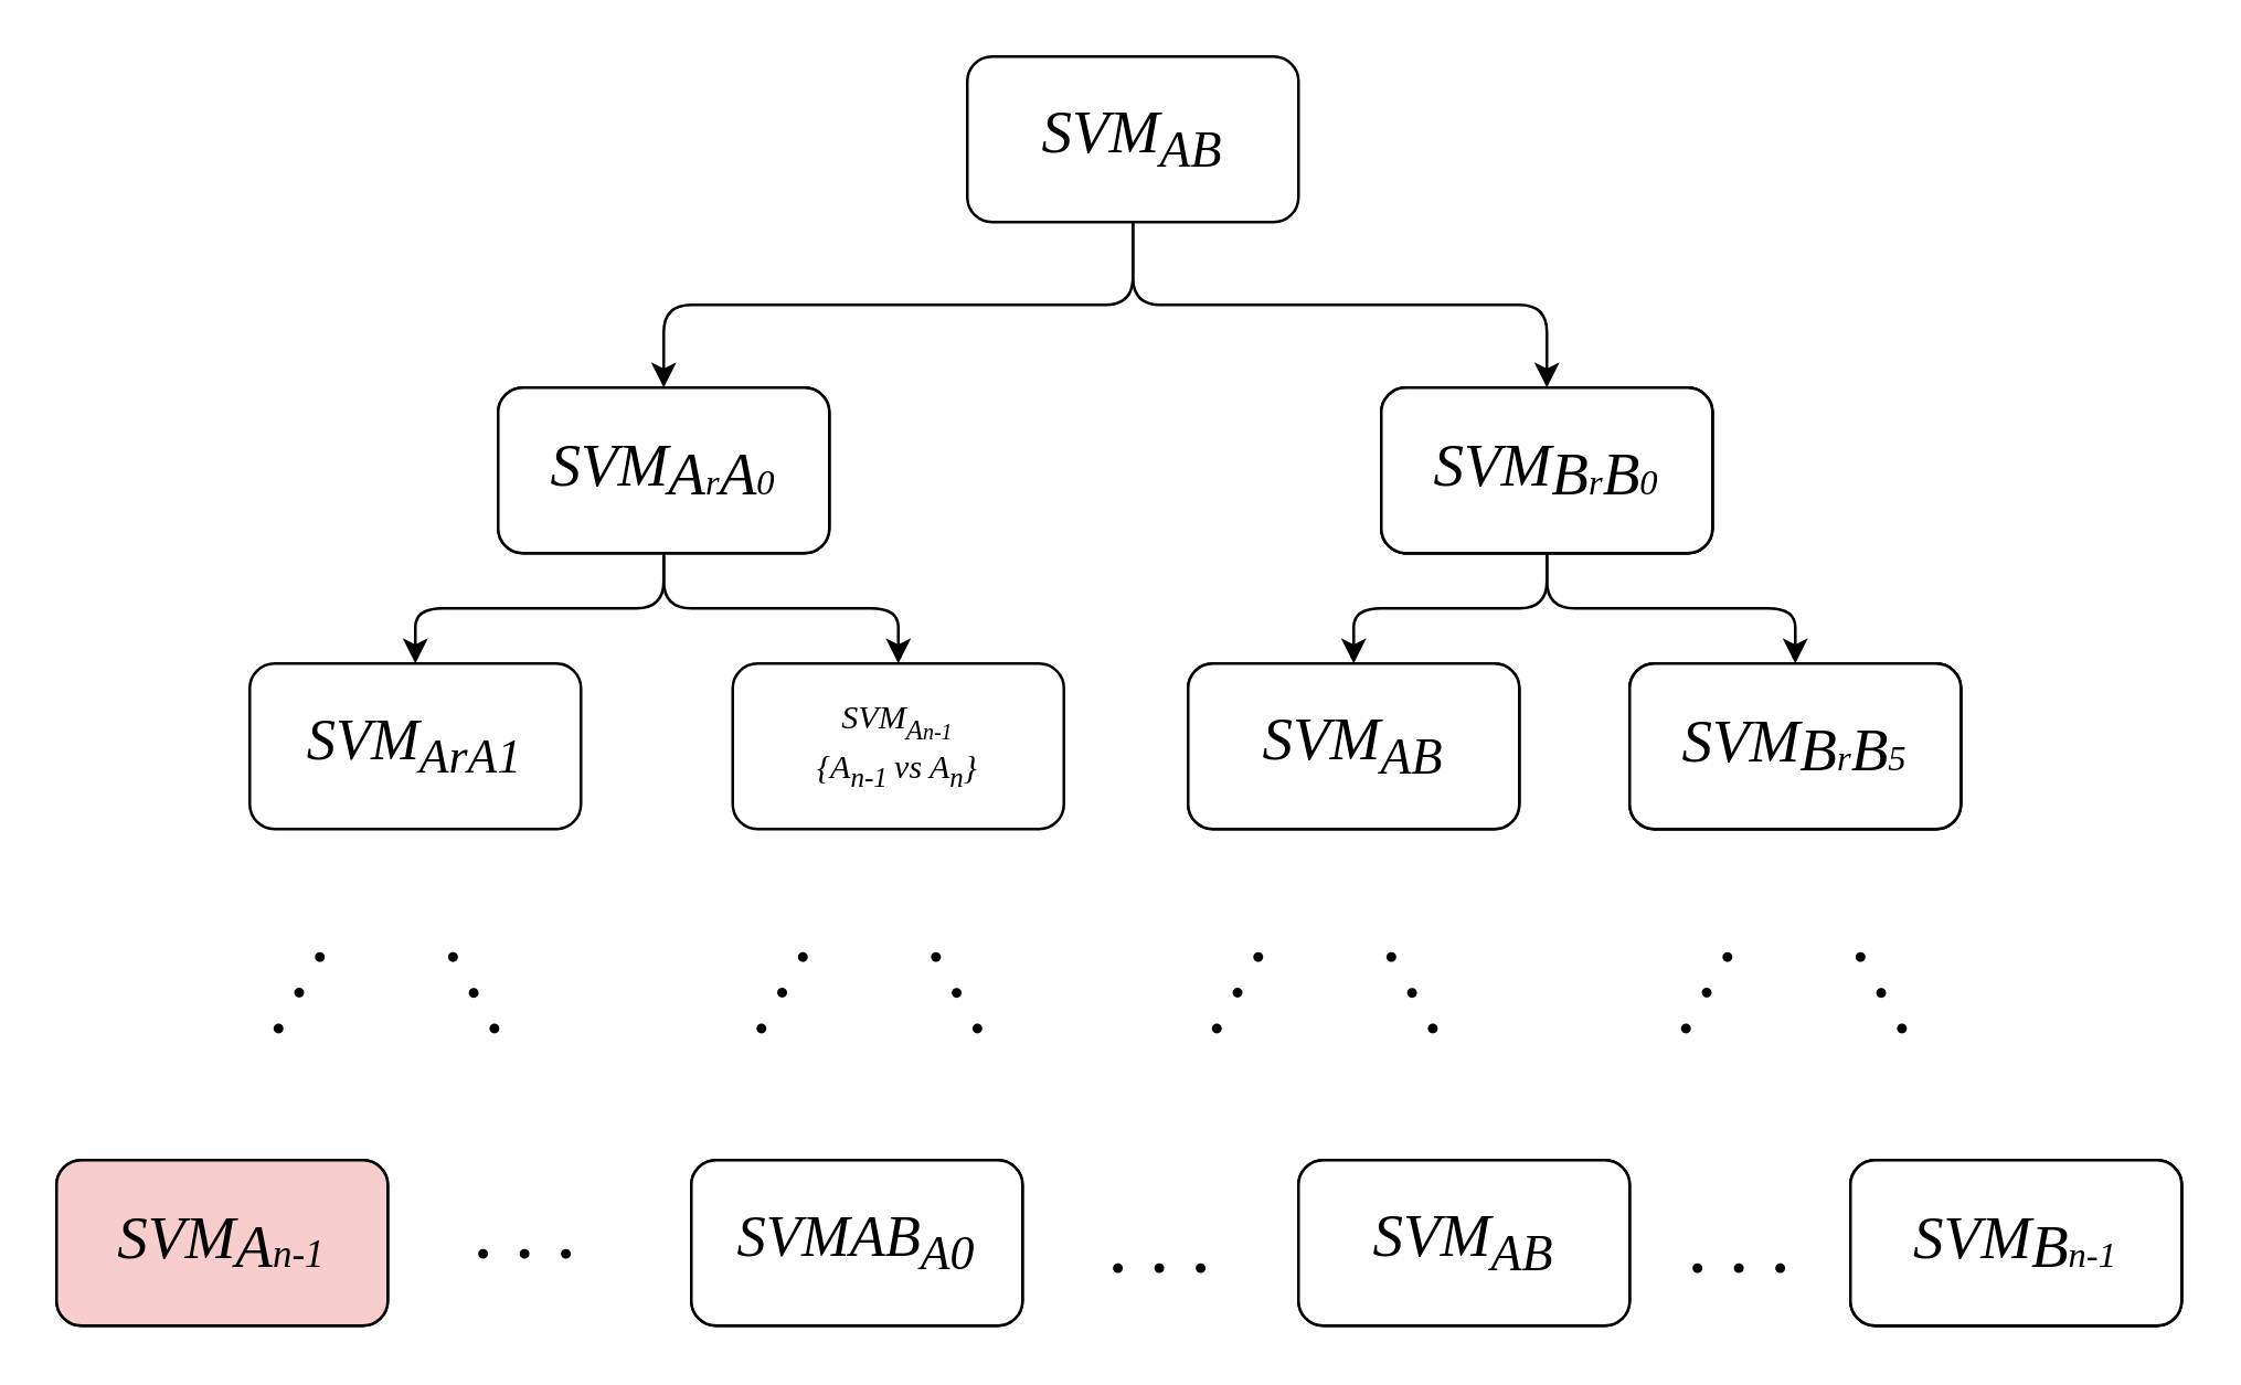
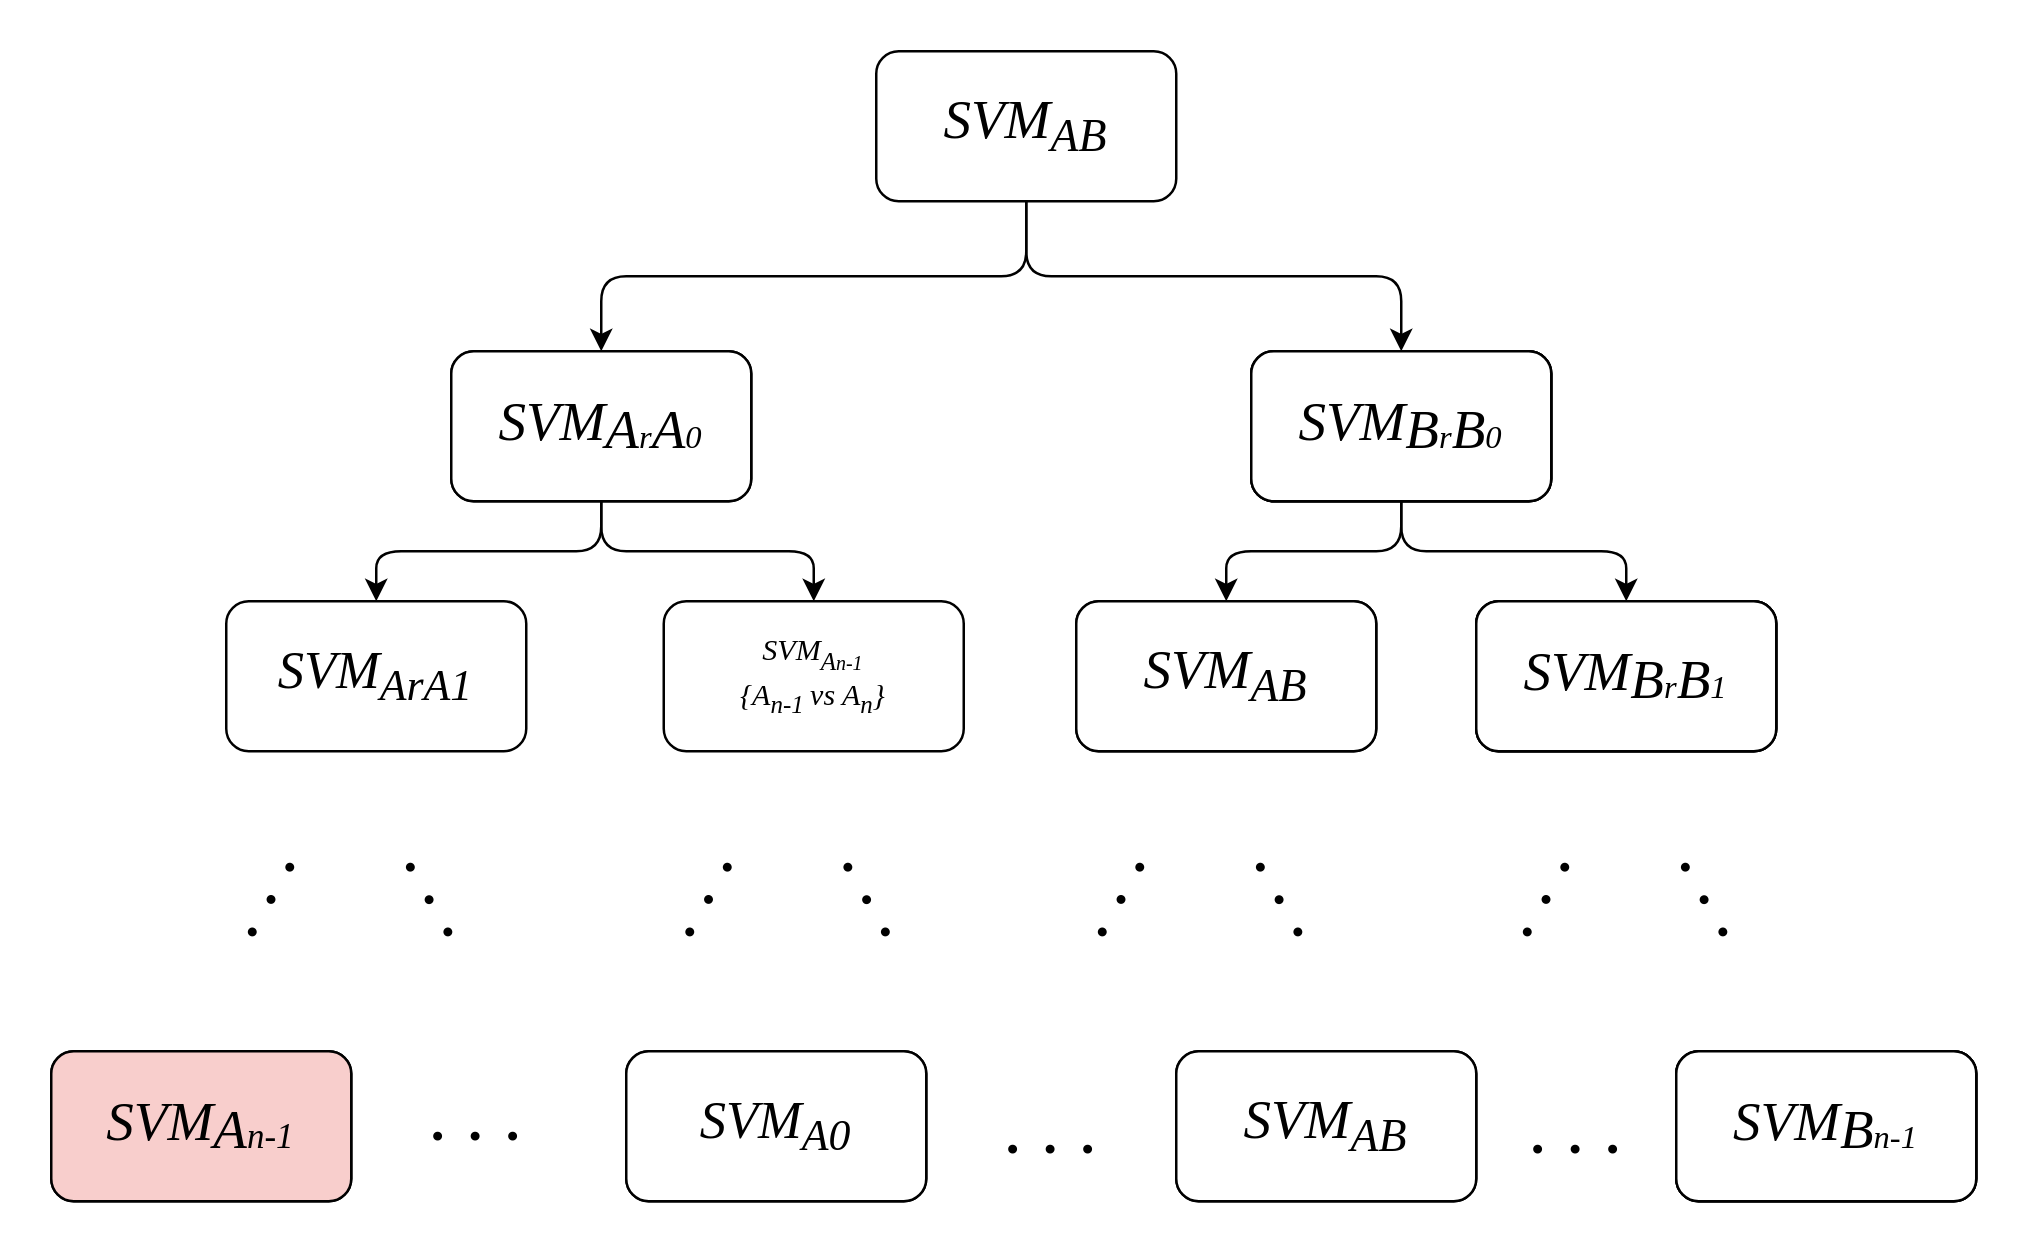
- <mxCell id="38" value="&lt;i&gt;&lt;font face=&quot;Georgia&quot;&gt;&lt;span style=&quot;font-size: 22px&quot;&gt;SVM&lt;/span&gt;&lt;sub&gt;&lt;span style=&quot;font-size: 22px&quot;&gt;B&lt;/span&gt;&lt;font style=&quot;font-size: 13px&quot;&gt;r&lt;/font&gt;&lt;font style=&quot;font-size: 22px&quot;&gt;B&lt;/font&gt;&lt;font style=&quot;font-size: 13px&quot;&gt;5&lt;/font&gt;&lt;/sub&gt;&lt;br&gt;&lt;/font&gt;&lt;/i&gt;" style="rounded=1;whiteSpace=wrap;html=1;" vertex="1" parent="1"><mxGeometry x="590" y="240" width="120" height="60" as="geometry" /></mxCell>
+ <mxCell id="38" value="&lt;i&gt;&lt;font face=&quot;Georgia&quot;&gt;&lt;span style=&quot;font-size: 22px&quot;&gt;SVM&lt;/span&gt;&lt;sub&gt;&lt;span style=&quot;font-size: 22px&quot;&gt;B&lt;/span&gt;&lt;font style=&quot;font-size: 13px&quot;&gt;r&lt;/font&gt;&lt;font style=&quot;font-size: 22px&quot;&gt;B&lt;/font&gt;&lt;font style=&quot;font-size: 13px&quot;&gt;1&lt;/font&gt;&lt;/sub&gt;&lt;br&gt;&lt;/font&gt;&lt;/i&gt;" style="rounded=1;whiteSpace=wrap;html=1;" vertex="1" parent="1"><mxGeometry x="590" y="240" width="120" height="60" as="geometry" /></mxCell>
- <mxCell id="40" value="&lt;i&gt;&lt;font face=&quot;Georgia&quot;&gt;&lt;font style=&quot;font-size: 21px&quot;&gt;SVMAB&lt;sub&gt;A0&lt;/sub&gt;&lt;/font&gt;&lt;br&gt;&lt;/font&gt;&lt;/i&gt;" style="rounded=1;whiteSpace=wrap;html=1;" vertex="1" parent="1"><mxGeometry x="250" y="420" width="120" height="60" as="geometry" /></mxCell>
+ <mxCell id="40" value="&lt;i&gt;&lt;font face=&quot;Georgia&quot;&gt;&lt;font style=&quot;font-size: 21px&quot;&gt;SVM&lt;sub&gt;A0&lt;/sub&gt;&lt;/font&gt;&lt;br&gt;&lt;/font&gt;&lt;/i&gt;" style="rounded=1;whiteSpace=wrap;html=1;" vertex="1" parent="1"><mxGeometry x="250" y="420" width="120" height="60" as="geometry" /></mxCell>
